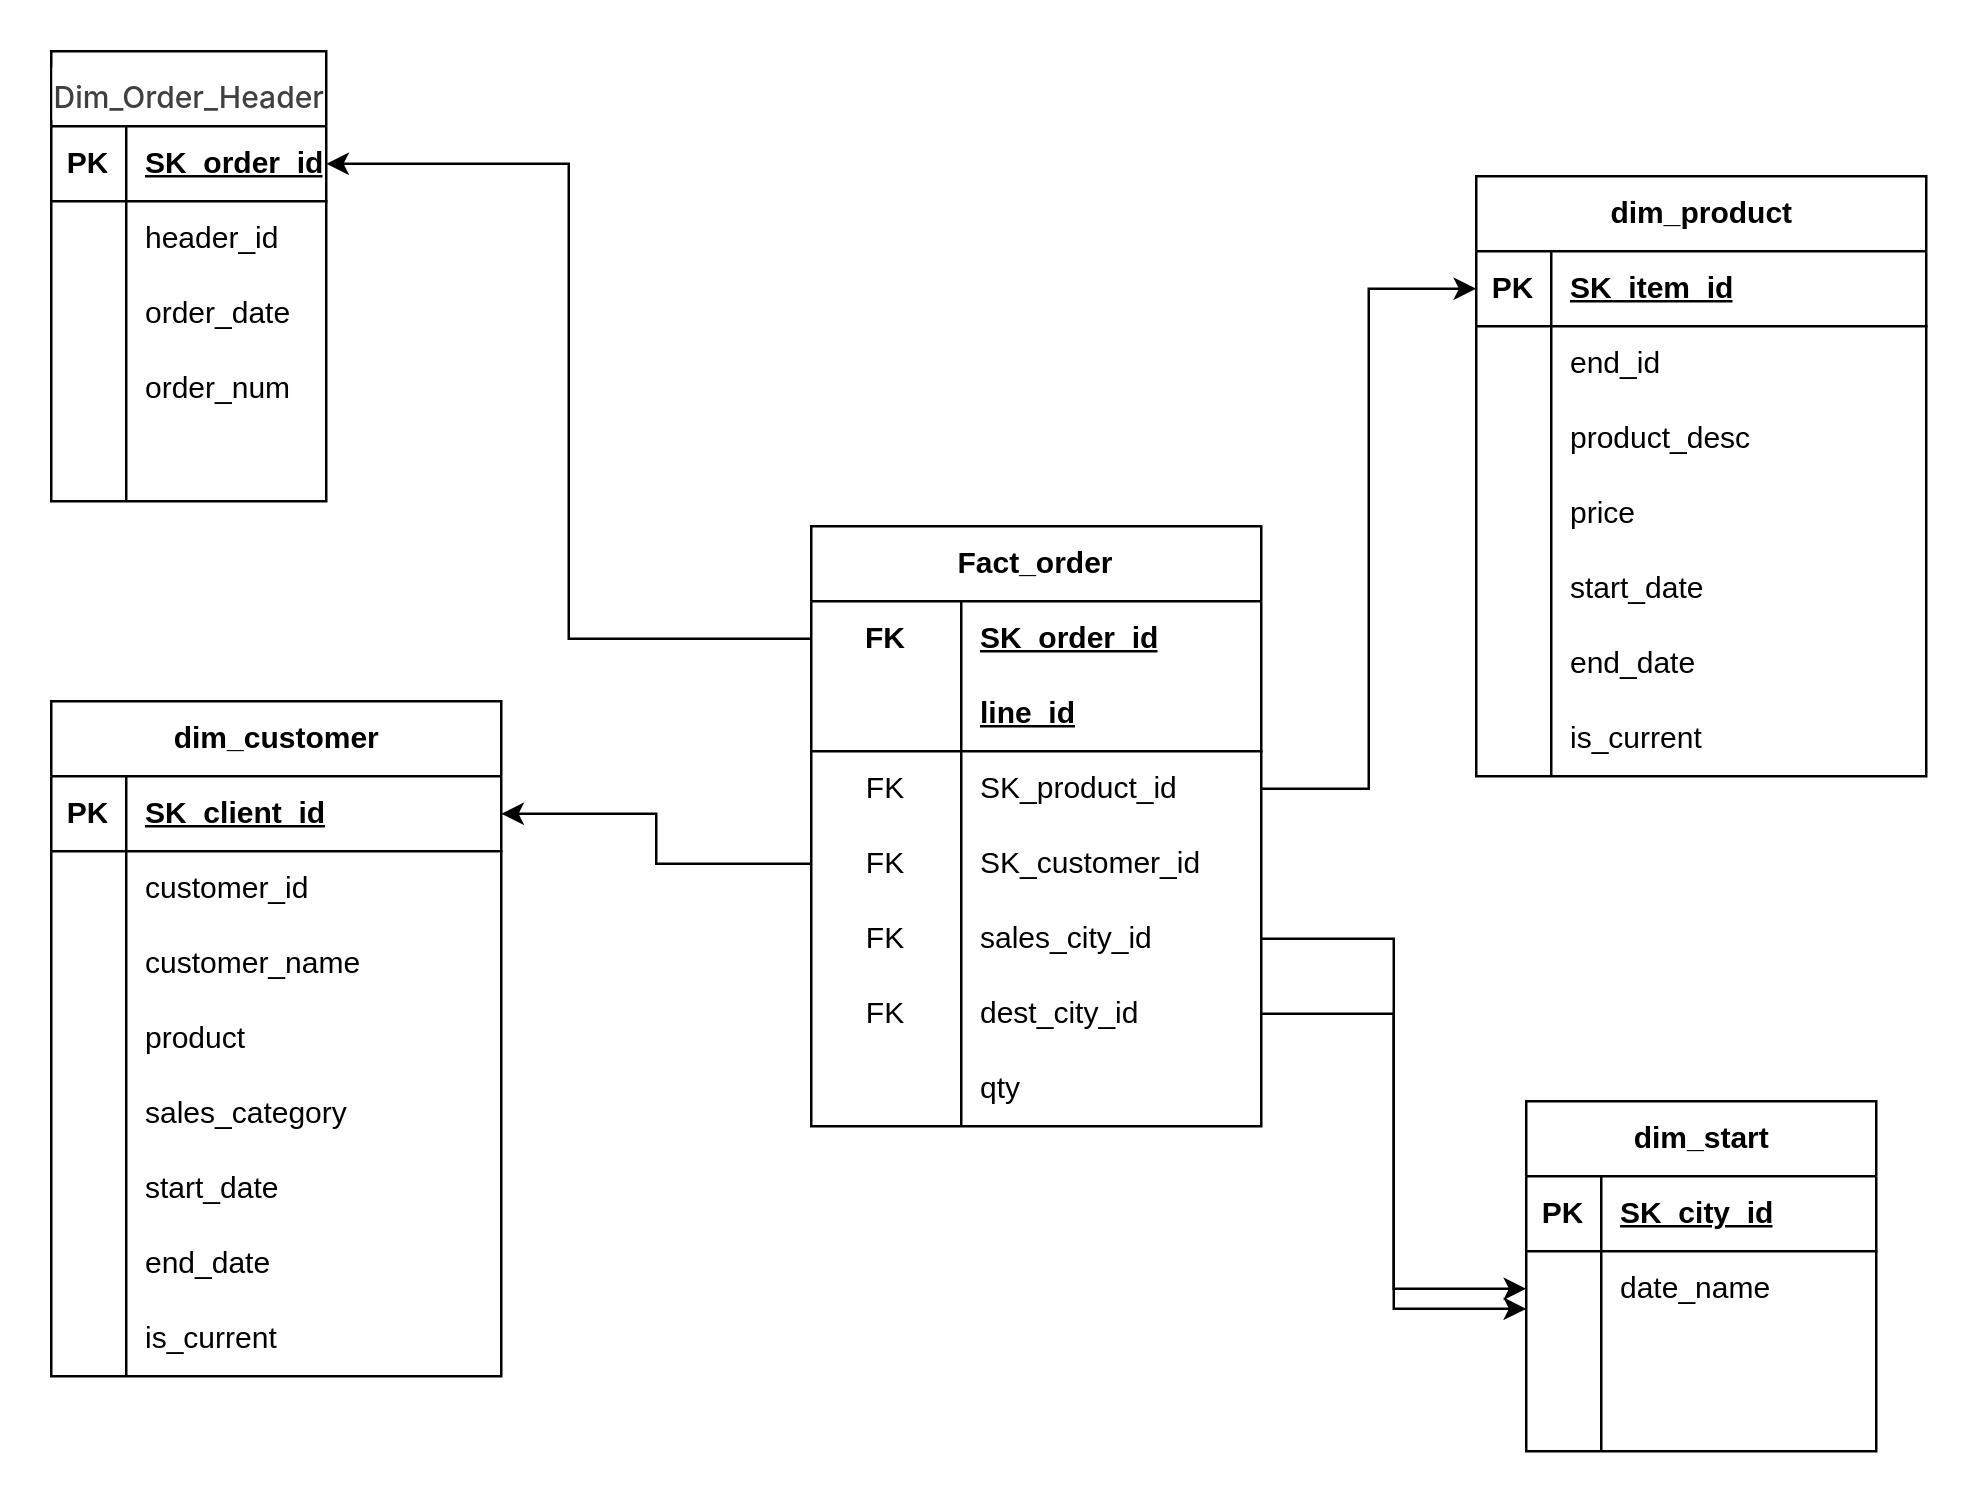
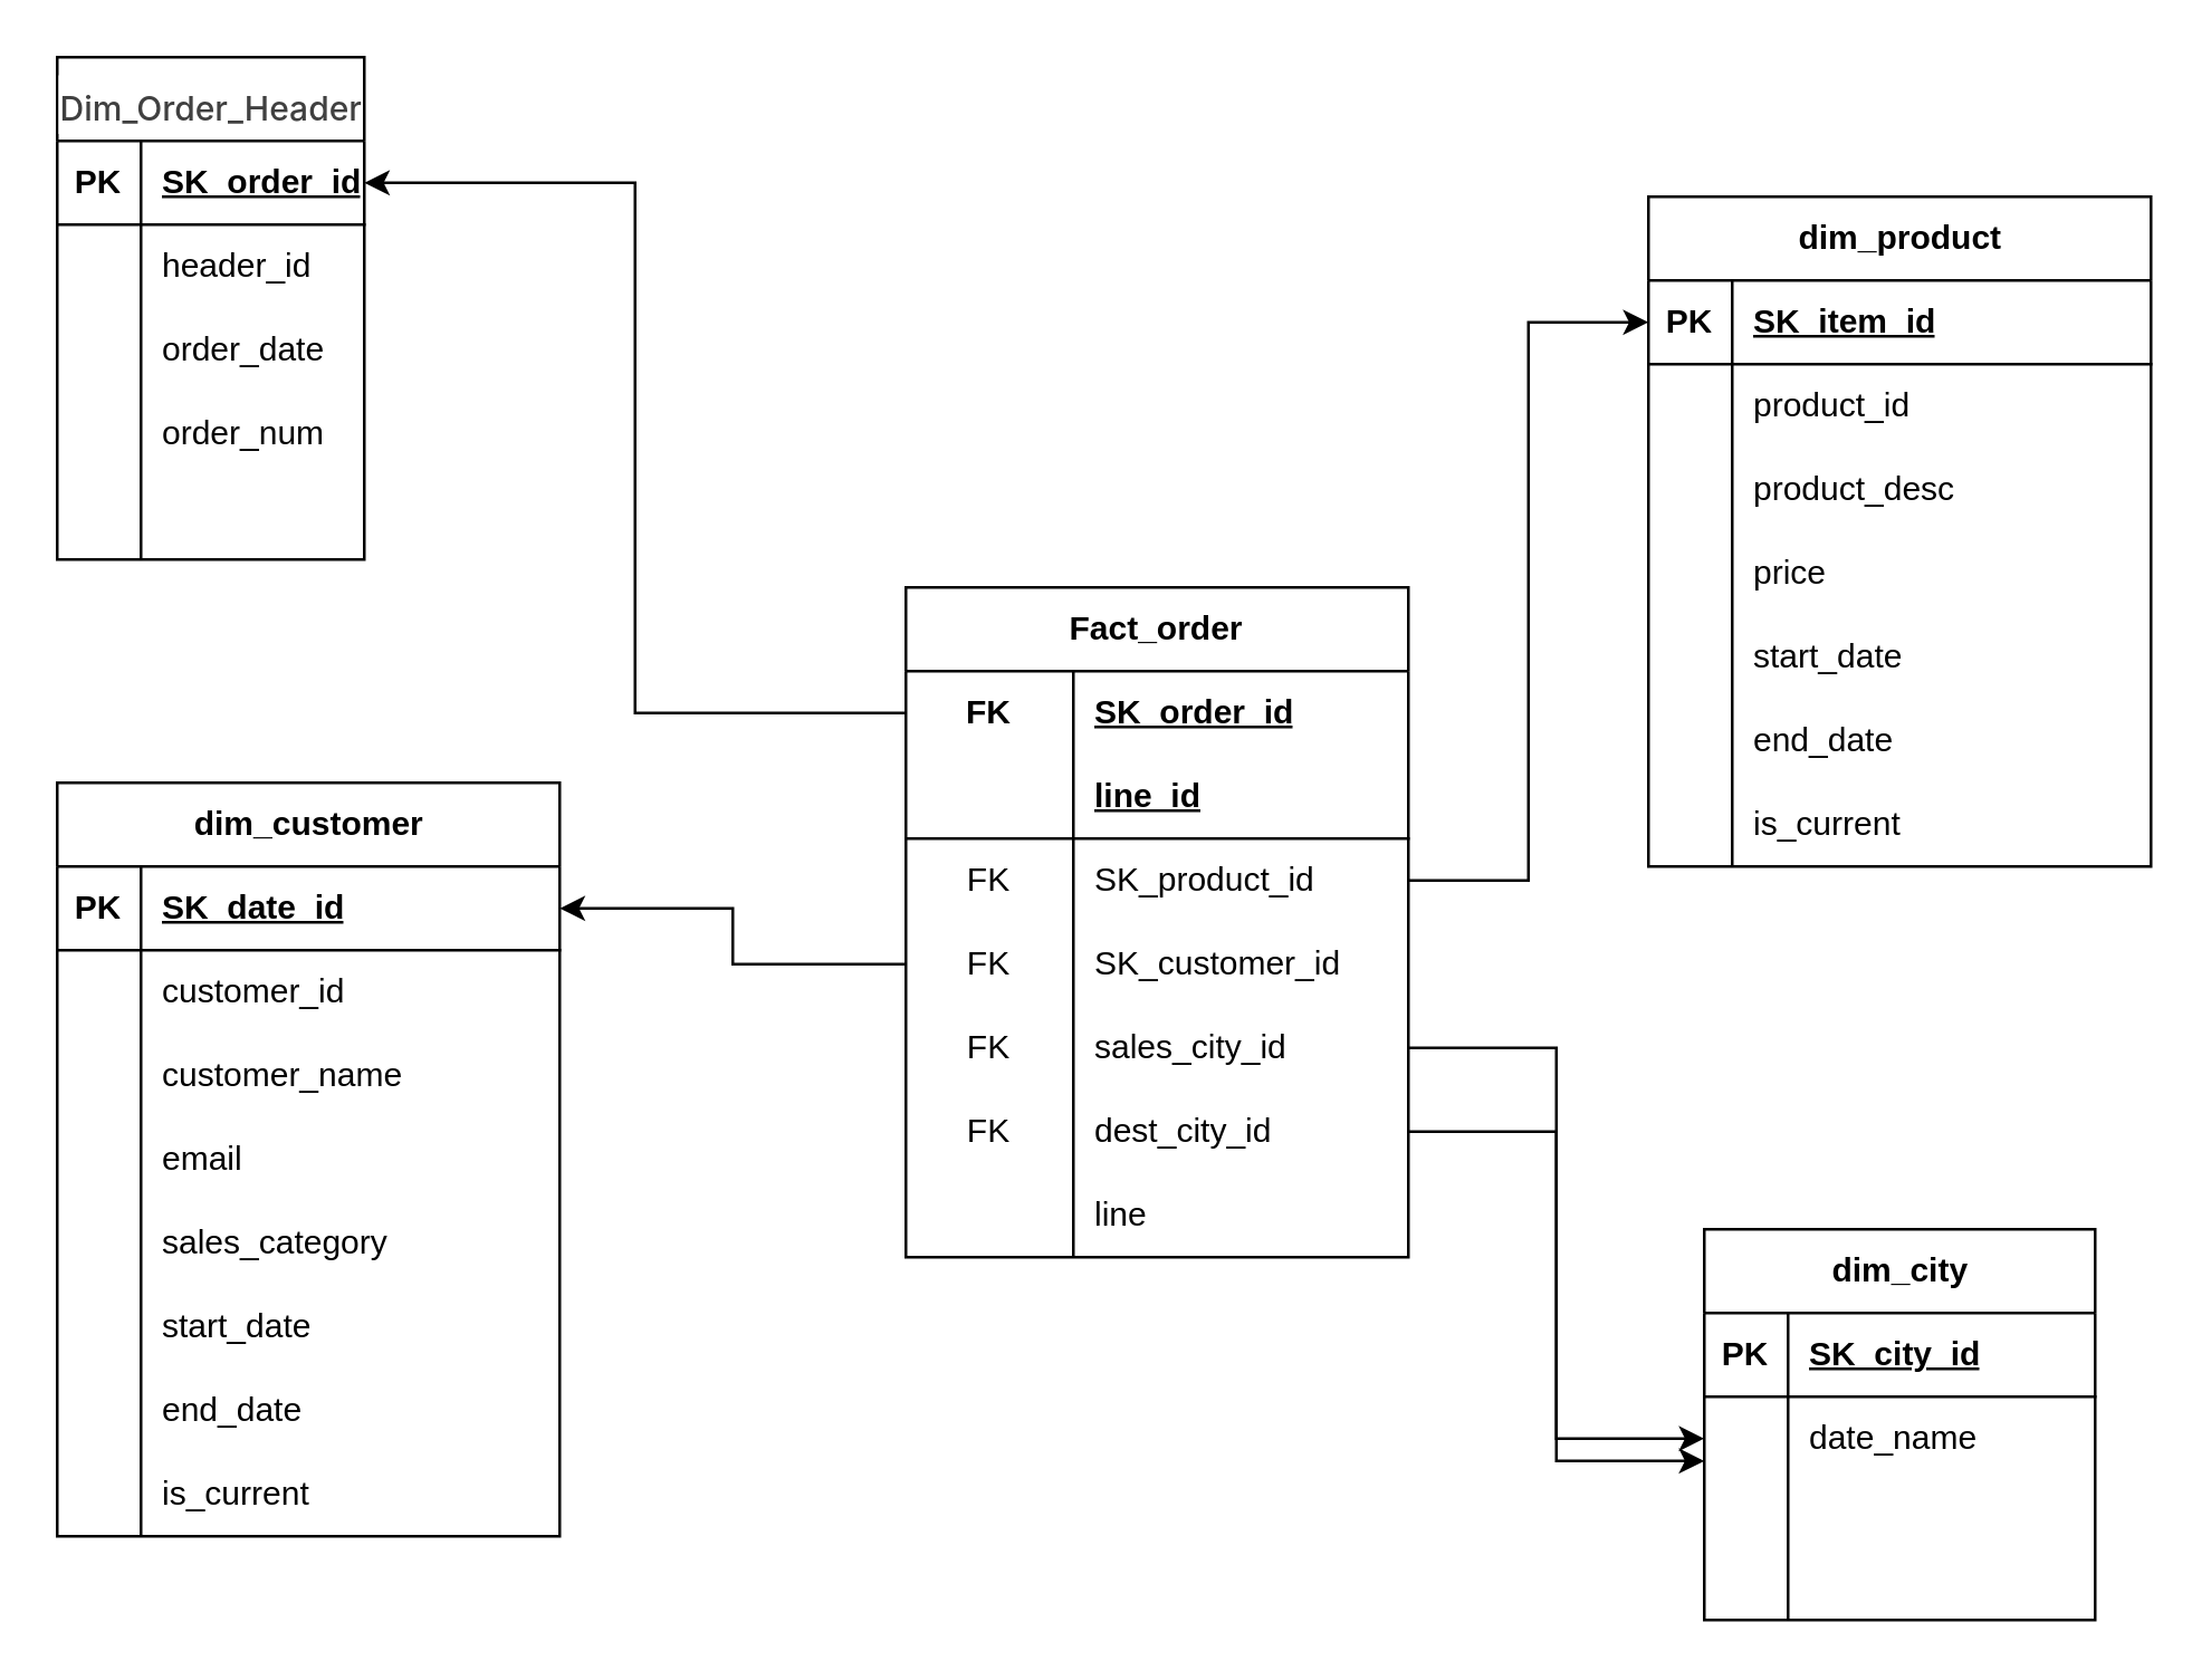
- <mxCell id="84" value="end_id" style="shape=partialRectangle;connectable=0;fillColor=none;top=0;left=0;bottom=0;right=0;align=left;spacingLeft=6;overflow=hidden;whiteSpace=wrap;html=1;" parent="82" vertex="1"><mxGeometry x="30" width="150" height="30" as="geometry"><mxRectangle width="150" height="30" as="alternateBounds" /></mxGeometry></mxCell>
+ <mxCell id="84" value="product_id" style="shape=partialRectangle;connectable=0;fillColor=none;top=0;left=0;bottom=0;right=0;align=left;spacingLeft=6;overflow=hidden;whiteSpace=wrap;html=1;" parent="82" vertex="1"><mxGeometry x="30" width="150" height="30" as="geometry"><mxRectangle width="150" height="30" as="alternateBounds" /></mxGeometry></mxCell>
- <mxCell id="34" value="SK_client_id" style="shape=partialRectangle;connectable=0;fillColor=none;top=0;left=0;bottom=0;right=0;align=left;spacingLeft=6;fontStyle=5;overflow=hidden;whiteSpace=wrap;html=1;" parent="32" vertex="1"><mxGeometry x="30" width="150" height="30" as="geometry"><mxRectangle width="150" height="30" as="alternateBounds" /></mxGeometry></mxCell>
+ <mxCell id="34" value="SK_date_id" style="shape=partialRectangle;connectable=0;fillColor=none;top=0;left=0;bottom=0;right=0;align=left;spacingLeft=6;fontStyle=5;overflow=hidden;whiteSpace=wrap;html=1;" parent="32" vertex="1"><mxGeometry x="30" width="150" height="30" as="geometry"><mxRectangle width="150" height="30" as="alternateBounds" /></mxGeometry></mxCell>
- <mxCell id="43" value="product" style="shape=partialRectangle;connectable=0;fillColor=none;top=0;left=0;bottom=0;right=0;align=left;spacingLeft=6;overflow=hidden;whiteSpace=wrap;html=1;" parent="41" vertex="1"><mxGeometry x="30" width="150" height="30" as="geometry"><mxRectangle width="150" height="30" as="alternateBounds" /></mxGeometry></mxCell>
+ <mxCell id="43" value="email" style="shape=partialRectangle;connectable=0;fillColor=none;top=0;left=0;bottom=0;right=0;align=left;spacingLeft=6;overflow=hidden;whiteSpace=wrap;html=1;" parent="41" vertex="1"><mxGeometry x="30" width="150" height="30" as="geometry"><mxRectangle width="150" height="30" as="alternateBounds" /></mxGeometry></mxCell>
- <mxCell id="77" value="qty" style="shape=partialRectangle;connectable=0;fillColor=none;top=0;left=0;bottom=0;right=0;align=left;spacingLeft=6;overflow=hidden;html=1;whiteSpace=wrap;" parent="75" vertex="1"><mxGeometry x="60" width="120" height="30" as="geometry"><mxRectangle width="120" height="30" as="alternateBounds" /></mxGeometry></mxCell>
+ <mxCell id="77" value="line" style="shape=partialRectangle;connectable=0;fillColor=none;top=0;left=0;bottom=0;right=0;align=left;spacingLeft=6;overflow=hidden;html=1;whiteSpace=wrap;" parent="75" vertex="1"><mxGeometry x="60" width="120" height="30" as="geometry"><mxRectangle width="120" height="30" as="alternateBounds" /></mxGeometry></mxCell>
- <mxCell id="18" value="dim_start" style="shape=table;startSize=30;container=1;collapsible=1;childLayout=tableLayout;fixedRows=1;rowLines=0;fontStyle=1;align=center;resizeLast=1;html=1;" parent="1" vertex="1"><mxGeometry x="610" y="440" width="140" height="140" as="geometry" /></mxCell>
+ <mxCell id="18" value="dim_city" style="shape=table;startSize=30;container=1;collapsible=1;childLayout=tableLayout;fixedRows=1;rowLines=0;fontStyle=1;align=center;resizeLast=1;html=1;" parent="1" vertex="1"><mxGeometry x="610" y="440" width="140" height="140" as="geometry" /></mxCell>
